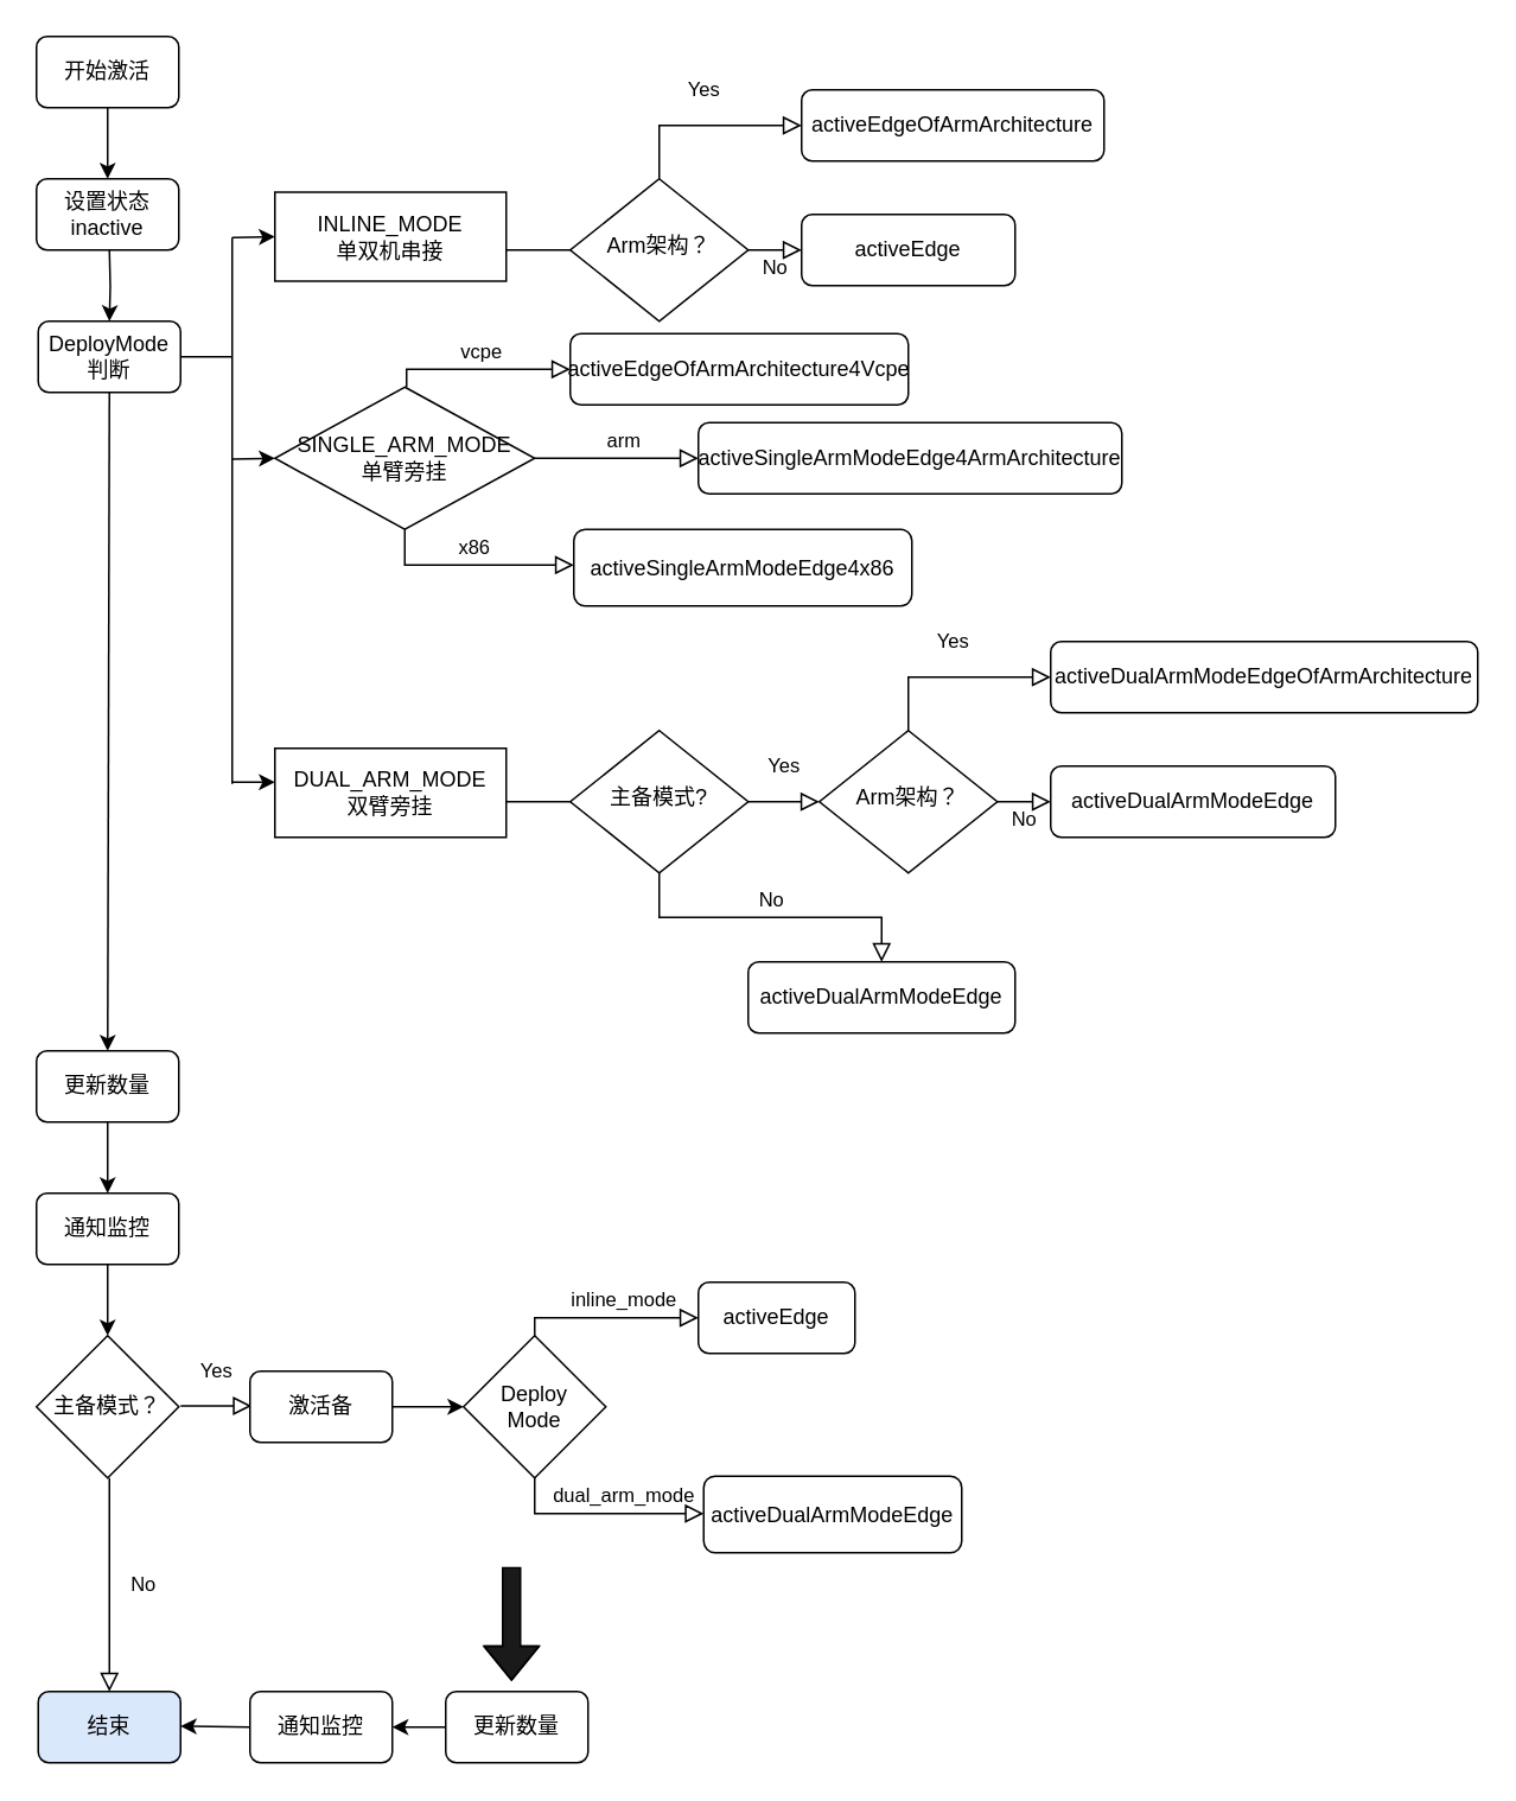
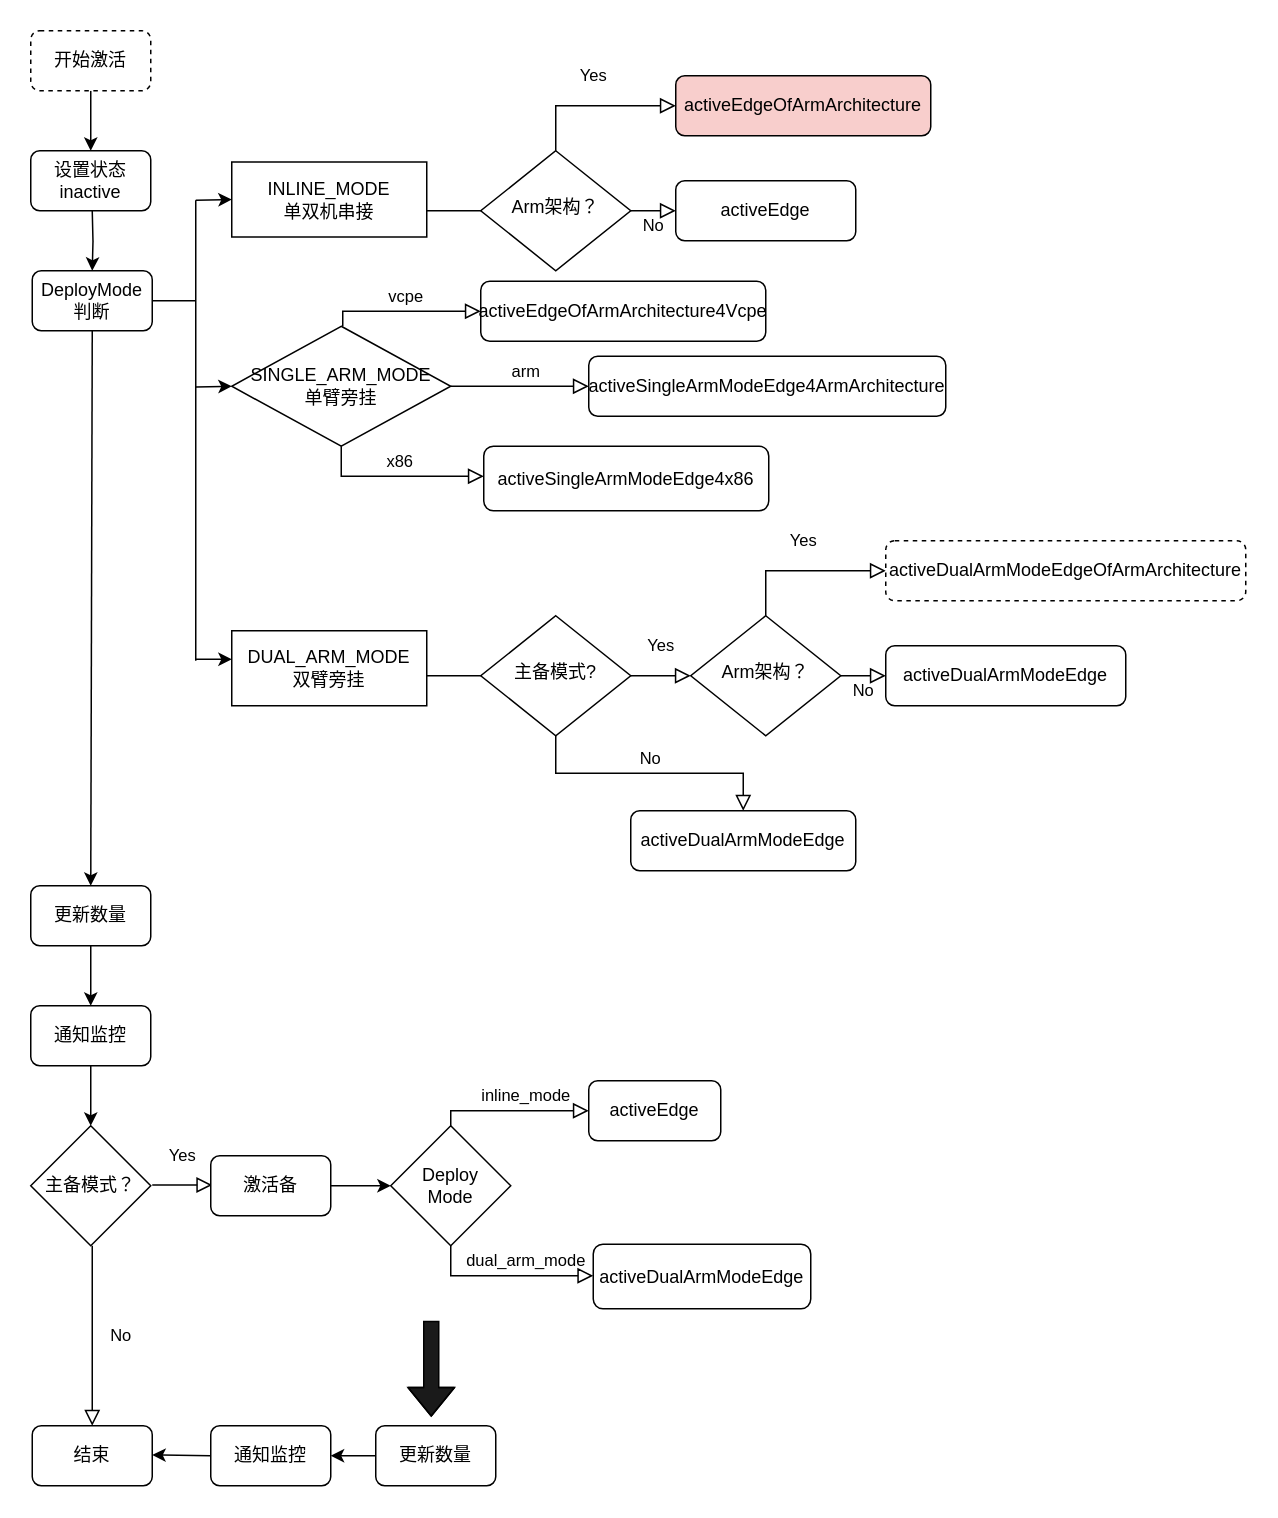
- <mxCell id="8" value="开始激活" style="rounded=1;whiteSpace=wrap;html=1;" vertex="1" parent="1"><mxGeometry x="20" y="20" width="80" height="40" as="geometry" /></mxCell>
+ <mxCell id="8" value="开始激活" style="rounded=1;whiteSpace=wrap;html=1;dashed=1;" vertex="1" parent="1"><mxGeometry x="20" y="20" width="80" height="40" as="geometry" /></mxCell>
- <mxCell id="6" value="activeEdgeOfArmArchitecture" style="rounded=1;whiteSpace=wrap;html=1;fontSize=12;glass=0;strokeWidth=1;shadow=0;" parent="1" vertex="1"><mxGeometry x="450" y="50" width="170" height="40" as="geometry" /></mxCell>
+ <mxCell id="6" value="activeEdgeOfArmArchitecture" style="rounded=1;whiteSpace=wrap;html=1;fontSize=12;glass=0;strokeWidth=1;shadow=0;fillColor=#f8cecc;" parent="1" vertex="1"><mxGeometry x="450" y="50" width="170" height="40" as="geometry" /></mxCell>
- <mxCell id="36" value="activeDualArmModeEdgeOfArmArchitecture" style="rounded=1;whiteSpace=wrap;html=1;fontSize=12;glass=0;strokeWidth=1;shadow=0;" vertex="1" parent="1"><mxGeometry x="590" y="360" width="240" height="40" as="geometry" /></mxCell>
+ <mxCell id="36" value="activeDualArmModeEdgeOfArmArchitecture" style="rounded=1;whiteSpace=wrap;html=1;fontSize=12;glass=0;strokeWidth=1;shadow=0;dashed=1;" vertex="1" parent="1"><mxGeometry x="590" y="360" width="240" height="40" as="geometry" /></mxCell>
- <mxCell id="43" value="结束" style="rounded=1;whiteSpace=wrap;html=1;fillColor=#dae8fc;" vertex="1" parent="1"><mxGeometry x="21" y="950" width="80" height="40" as="geometry" /></mxCell>
+ <mxCell id="43" value="结束" style="rounded=1;whiteSpace=wrap;html=1;" vertex="1" parent="1"><mxGeometry x="21" y="950" width="80" height="40" as="geometry" /></mxCell>
